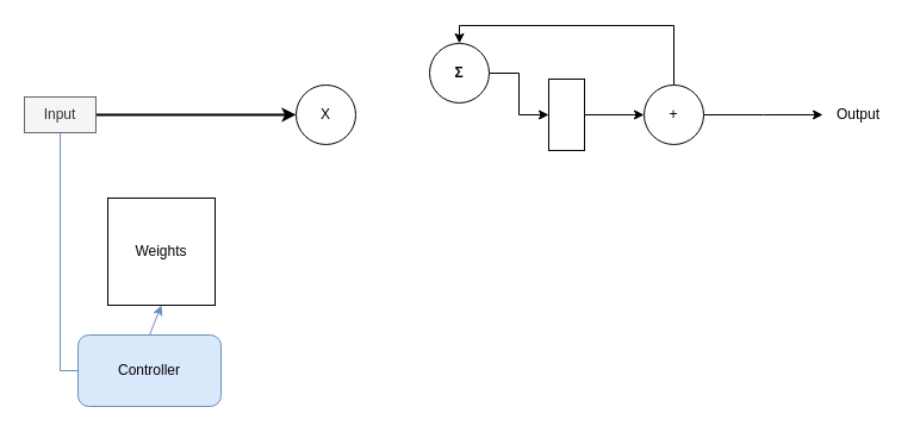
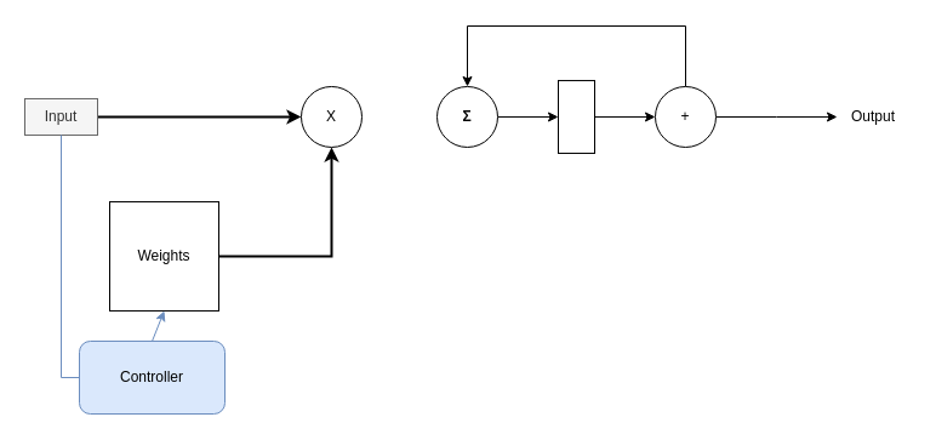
- <mxCell id="8" value="&lt;span lang=&quot;fr&quot; class=&quot;BxUVEf ILfuVd&quot;&gt;&lt;span class=&quot;hgKElc&quot;&gt; &lt;b&gt;Σ &lt;/b&gt;&lt;/span&gt;&lt;/span&gt;" style="ellipse;whiteSpace=wrap;html=1;aspect=fixed;" vertex="1" parent="1"><mxGeometry x="360" y="35.97" width="50" height="50" as="geometry" /></mxCell>
+ <mxCell id="8" value="&lt;span lang=&quot;fr&quot; class=&quot;BxUVEf ILfuVd&quot;&gt;&lt;span class=&quot;hgKElc&quot;&gt; &lt;b&gt;Σ &lt;/b&gt;&lt;/span&gt;&lt;/span&gt;" style="ellipse;whiteSpace=wrap;html=1;aspect=fixed;" vertex="1" parent="1"><mxGeometry x="360" y="70.97" width="50" height="50" as="geometry" /></mxCell>
+ <mxCell id="2" style="edgeStyle=orthogonalEdgeStyle;rounded=0;orthogonalLoop=1;jettySize=auto;html=1;entryX=0.5;entryY=1;entryDx=0;entryDy=0;strokeWidth=2;" edge="1" parent="1" source="3" target="4"><mxGeometry relative="1" as="geometry" /></mxCell>
